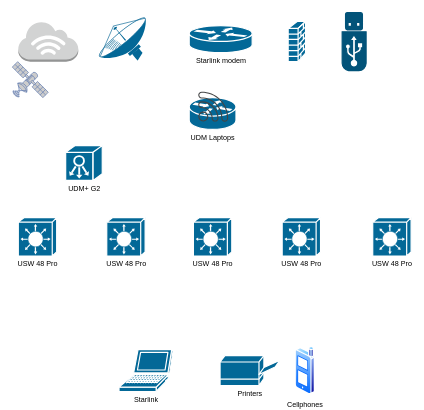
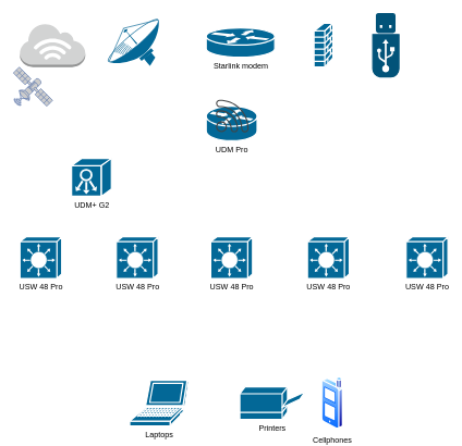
- <mxCell id="13" value="&lt;div&gt;UDM Laptops&lt;/div&gt;" style="shape=mxgraph.cisco.routers.router;sketch=0;html=1;pointerEvents=1;dashed=0;fillColor=#036897;strokeColor=#ffffff;strokeWidth=2;verticalLabelPosition=bottom;verticalAlign=top;align=center;outlineConnect=0;" vertex="1" parent="1"><mxGeometry x="315" y="162" width="78" height="53" as="geometry" /></mxCell>
+ <mxCell id="13" value="&lt;div&gt;UDM Pro&lt;/div&gt;" style="shape=mxgraph.cisco.routers.router;sketch=0;html=1;pointerEvents=1;dashed=0;fillColor=#036897;strokeColor=#ffffff;strokeWidth=2;verticalLabelPosition=bottom;verticalAlign=top;align=center;outlineConnect=0;" vertex="1" parent="1"><mxGeometry x="315" y="162" width="78" height="53" as="geometry" /></mxCell>
- <mxCell id="15" value="Starlink" style="shape=mxgraph.cisco.computers_and_peripherals.laptop;sketch=0;html=1;pointerEvents=1;dashed=0;fillColor=#036897;strokeColor=#ffffff;strokeWidth=2;verticalLabelPosition=bottom;verticalAlign=top;align=center;outlineConnect=0;" vertex="1" parent="1"><mxGeometry x="197.95" y="582" width="90" height="70" as="geometry" /></mxCell>
+ <mxCell id="15" value="Laptops" style="shape=mxgraph.cisco.computers_and_peripherals.laptop;sketch=0;html=1;pointerEvents=1;dashed=0;fillColor=#036897;strokeColor=#ffffff;strokeWidth=2;verticalLabelPosition=bottom;verticalAlign=top;align=center;outlineConnect=0;" vertex="1" parent="1"><mxGeometry x="197.95" y="582" width="90" height="70" as="geometry" /></mxCell>
